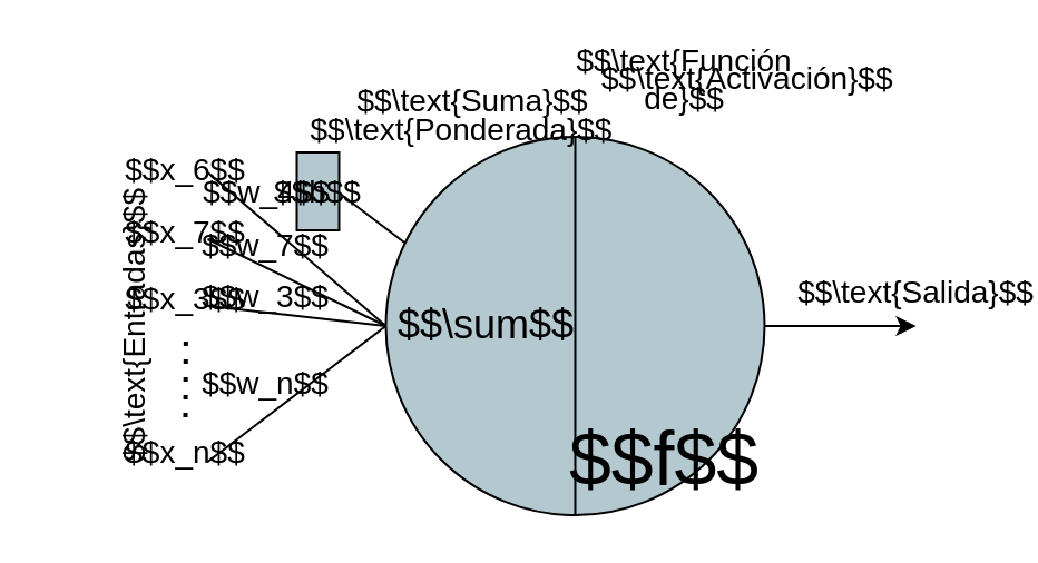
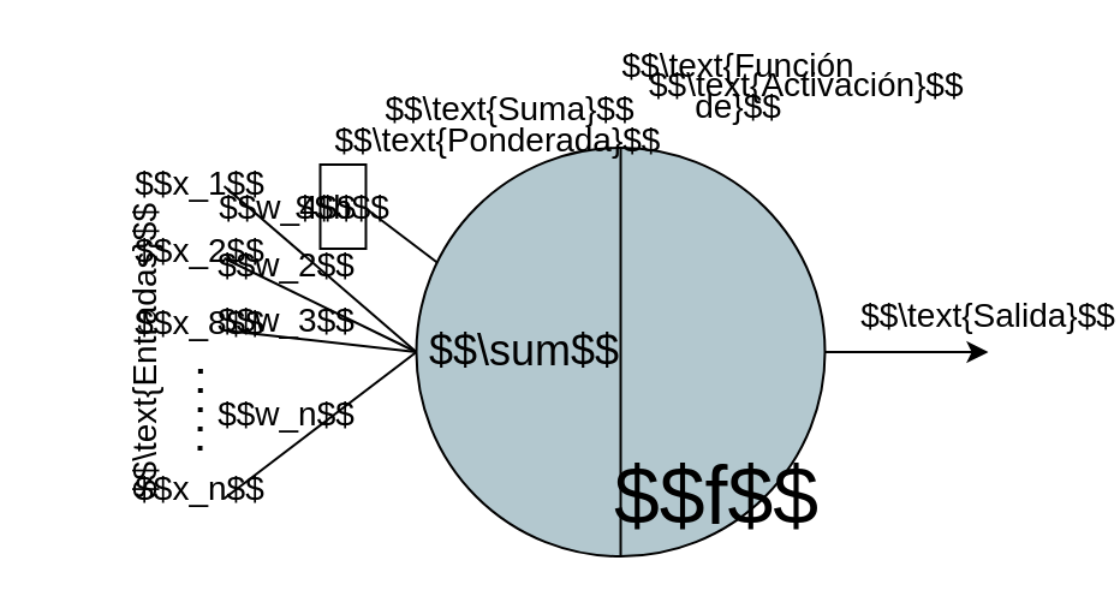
- <mxCell id="14" value="&lt;font style=&quot;font-size: 14px;&quot;&gt;$$x_6$$&lt;/font&gt;" style="text;html=1;align=center;verticalAlign=middle;whiteSpace=wrap;rounded=0;" parent="1" vertex="1"><mxGeometry x="52.75" y="61" width="60" height="30" as="geometry" /></mxCell>
+ <mxCell id="14" value="&lt;font style=&quot;font-size: 14px;&quot;&gt;$$x_1$$&lt;/font&gt;" style="text;html=1;align=center;verticalAlign=middle;whiteSpace=wrap;rounded=0;" parent="1" vertex="1"><mxGeometry x="52.75" y="61" width="60" height="30" as="geometry" /></mxCell>
- <mxCell id="21" value="&lt;font style=&quot;font-size: 14px;&quot;&gt;$$b$$&lt;/font&gt;" style="rounded=0;whiteSpace=wrap;html=1;fillColor=#b3c8cf;" parent="1" vertex="1"><mxGeometry x="132.75" y="68" width="19" height="35" as="geometry" /></mxCell>
+ <mxCell id="21" value="&lt;font style=&quot;font-size: 14px;&quot;&gt;$$b$$&lt;/font&gt;" style="rounded=0;whiteSpace=wrap;html=1;" parent="1" vertex="1"><mxGeometry x="132.75" y="68" width="19" height="35" as="geometry" /></mxCell>
- <mxCell id="15" value="&lt;font style=&quot;font-size: 14px;&quot;&gt;$$x_7$$&lt;/font&gt;" style="text;html=1;align=center;verticalAlign=middle;whiteSpace=wrap;rounded=0;" parent="1" vertex="1"><mxGeometry x="52.75" y="89" width="60" height="30" as="geometry" /></mxCell>
+ <mxCell id="15" value="&lt;font style=&quot;font-size: 14px;&quot;&gt;$$x_2$$&lt;/font&gt;" style="text;html=1;align=center;verticalAlign=middle;whiteSpace=wrap;rounded=0;" parent="1" vertex="1"><mxGeometry x="52.75" y="89" width="60" height="30" as="geometry" /></mxCell>
- <mxCell id="24" value="&lt;font style=&quot;font-size: 14px;&quot;&gt;$$w_7$$&lt;/font&gt;" style="text;html=1;align=center;verticalAlign=middle;whiteSpace=wrap;rounded=0;" parent="1" vertex="1"><mxGeometry x="88.75" y="95" width="60" height="30" as="geometry" /></mxCell>
+ <mxCell id="24" value="&lt;font style=&quot;font-size: 14px;&quot;&gt;$$w_2$$&lt;/font&gt;" style="text;html=1;align=center;verticalAlign=middle;whiteSpace=wrap;rounded=0;" parent="1" vertex="1"><mxGeometry x="88.75" y="95" width="60" height="30" as="geometry" /></mxCell>
- <mxCell id="19" value="&lt;font style=&quot;font-size: 14px;&quot;&gt;$$x_3$$&lt;/font&gt;" style="text;html=1;align=center;verticalAlign=middle;whiteSpace=wrap;rounded=0;" parent="1" vertex="1"><mxGeometry x="52.75" y="119" width="60" height="30" as="geometry" /></mxCell>
+ <mxCell id="19" value="&lt;font style=&quot;font-size: 14px;&quot;&gt;$$x_8$$&lt;/font&gt;" style="text;html=1;align=center;verticalAlign=middle;whiteSpace=wrap;rounded=0;" parent="1" vertex="1"><mxGeometry x="52.75" y="119" width="60" height="30" as="geometry" /></mxCell>
